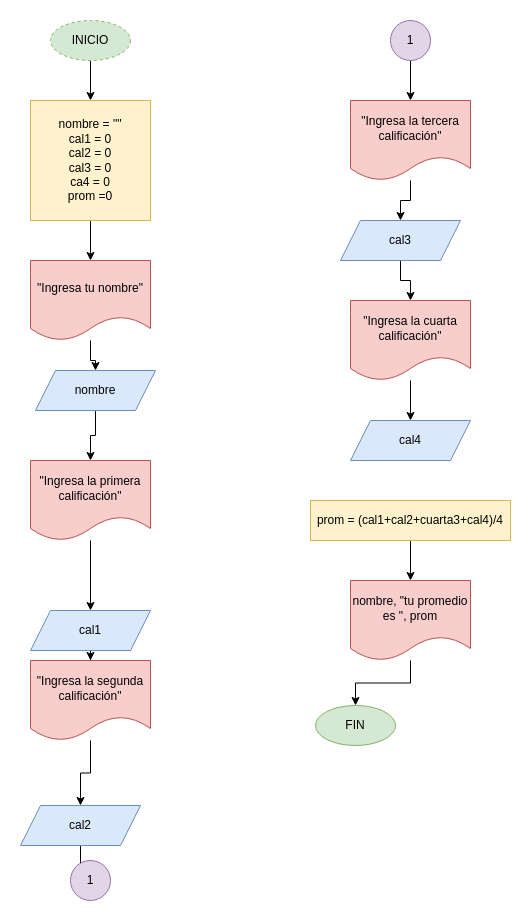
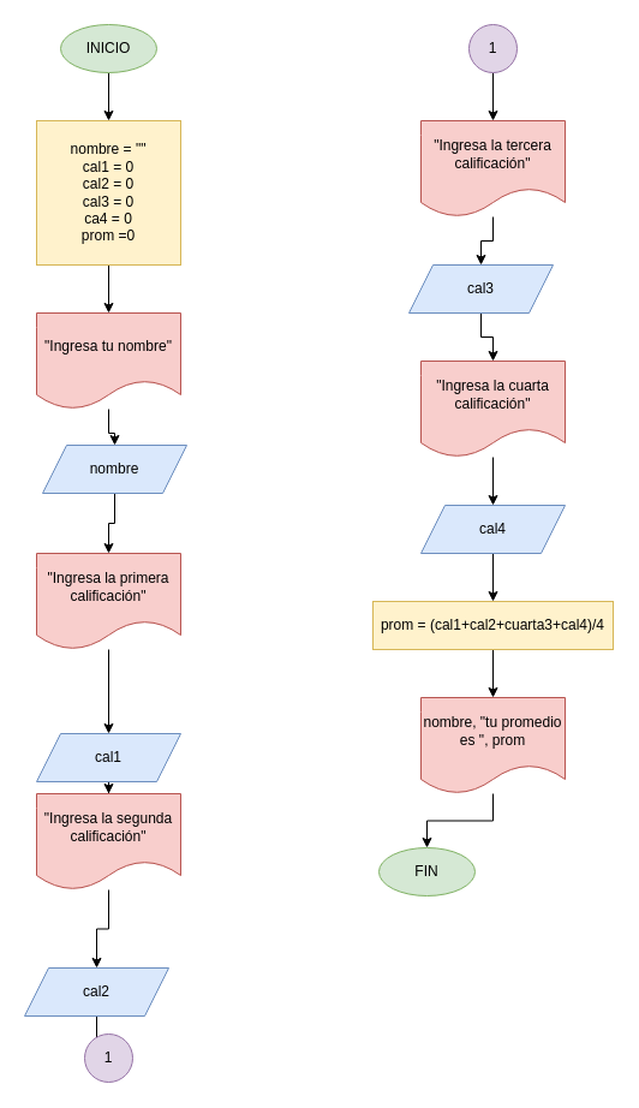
- <mxCell id="3" value="INICIO" style="ellipse;whiteSpace=wrap;html=1;fillColor=#d5e8d4;strokeColor=#82b366;dashed=1;" vertex="1" parent="1"><mxGeometry x="50" y="20" width="80" height="40" as="geometry" /></mxCell>
+ <mxCell id="3" value="INICIO" style="ellipse;whiteSpace=wrap;html=1;fillColor=#d5e8d4;strokeColor=#82b366;" vertex="1" parent="1"><mxGeometry x="50" y="20" width="80" height="40" as="geometry" /></mxCell>
+ <mxCell id="27" value="" style="edgeStyle=orthogonalEdgeStyle;rounded=0;orthogonalLoop=1;jettySize=auto;html=1;" edge="1" parent="1" source="28" target="30"><mxGeometry relative="1" as="geometry" /></mxCell>
